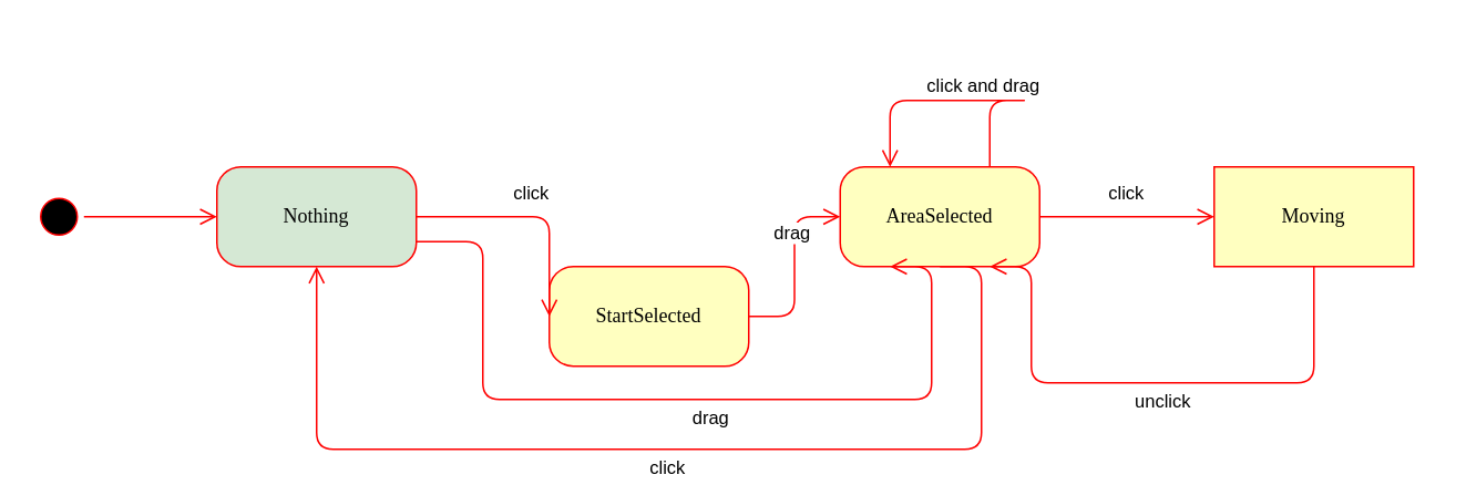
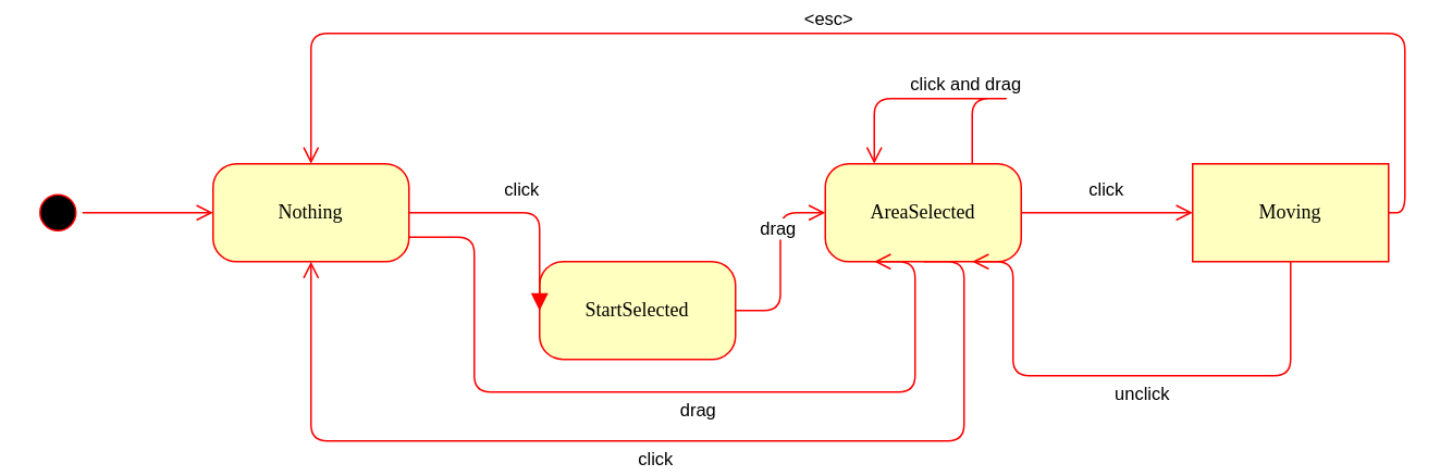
+ <mxCell id="11" style="edgeStyle=orthogonalEdgeStyle;html=1;exitX=1;exitY=0.5;entryX=0.5;entryY=0;labelBackgroundColor=none;endArrow=open;endSize=8;strokeColor=#ff0000;fontFamily=Verdana;fontSize=12;align=left;entryDx=0;entryDy=0;exitDx=0;exitDy=0;" parent="1" source="13" target="3" edge="1"><mxGeometry relative="1" as="geometry"><Array as="points"><mxPoint x="860" y="130" /><mxPoint x="860" y="20" /><mxPoint x="190" y="20" /></Array></mxGeometry></mxCell>
+ <mxCell id="12" value="&amp;lt;esc&amp;gt;" style="edgeLabel;html=1;align=center;verticalAlign=middle;resizable=0;points=[];" parent="11" vertex="1" connectable="0"><mxGeometry x="0.089" y="2" relative="1" as="geometry"><mxPoint y="-12" as="offset" /></mxGeometry></mxCell>
- <mxCell id="3" value="Nothing" style="rounded=1;whiteSpace=wrap;html=1;arcSize=24;fillColor=#d5e8d4;strokeColor=#ff0000;shadow=0;comic=0;labelBackgroundColor=none;fontFamily=Verdana;fontSize=12;fontColor=#000000;align=center;" parent="1" vertex="1"><mxGeometry x="130" y="100" width="120" height="60" as="geometry" /></mxCell>
+ <mxCell id="3" value="Nothing" style="rounded=1;whiteSpace=wrap;html=1;arcSize=24;fillColor=#ffffc0;strokeColor=#ff0000;shadow=0;comic=0;labelBackgroundColor=none;fontFamily=Verdana;fontSize=12;fontColor=#000000;align=center;" parent="1" vertex="1"><mxGeometry x="130" y="100" width="120" height="60" as="geometry" /></mxCell>
- <mxCell id="9" style="edgeStyle=orthogonalEdgeStyle;html=1;labelBackgroundColor=none;endArrow=open;endSize=8;strokeColor=#ff0000;fontFamily=Verdana;fontSize=12;align=left;entryX=0;entryY=0.5;exitX=1;exitY=0.5;exitDx=0;exitDy=0;" parent="1" source="3" target="6" edge="1"><mxGeometry relative="1" as="geometry"><Array as="points"><mxPoint x="330" y="130" /></Array></mxGeometry></mxCell>
+ <mxCell id="9" style="edgeStyle=orthogonalEdgeStyle;html=1;labelBackgroundColor=none;endArrow=block;endSize=8;strokeColor=#ff0000;fontFamily=Verdana;fontSize=12;align=left;entryX=0;entryY=0.5;exitX=1;exitY=0.5;exitDx=0;exitDy=0;" parent="1" source="3" target="6" edge="1"><mxGeometry relative="1" as="geometry"><Array as="points"><mxPoint x="330" y="130" /></Array></mxGeometry></mxCell>
